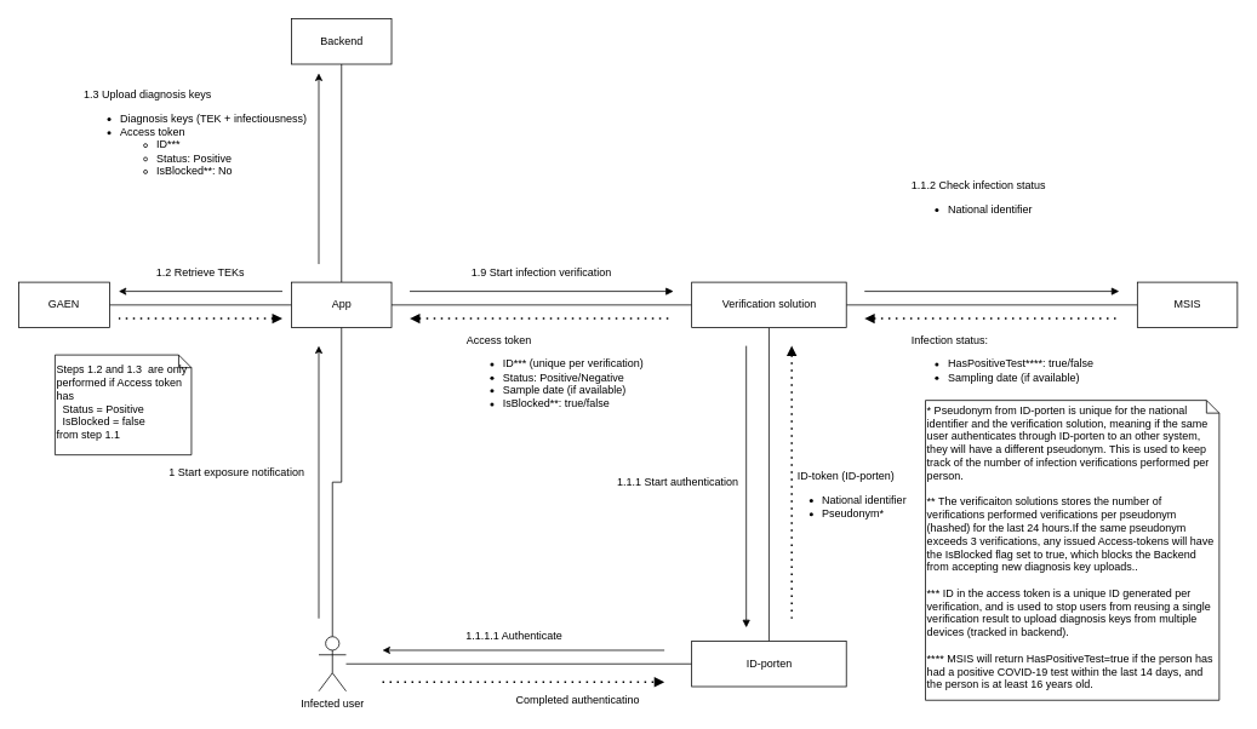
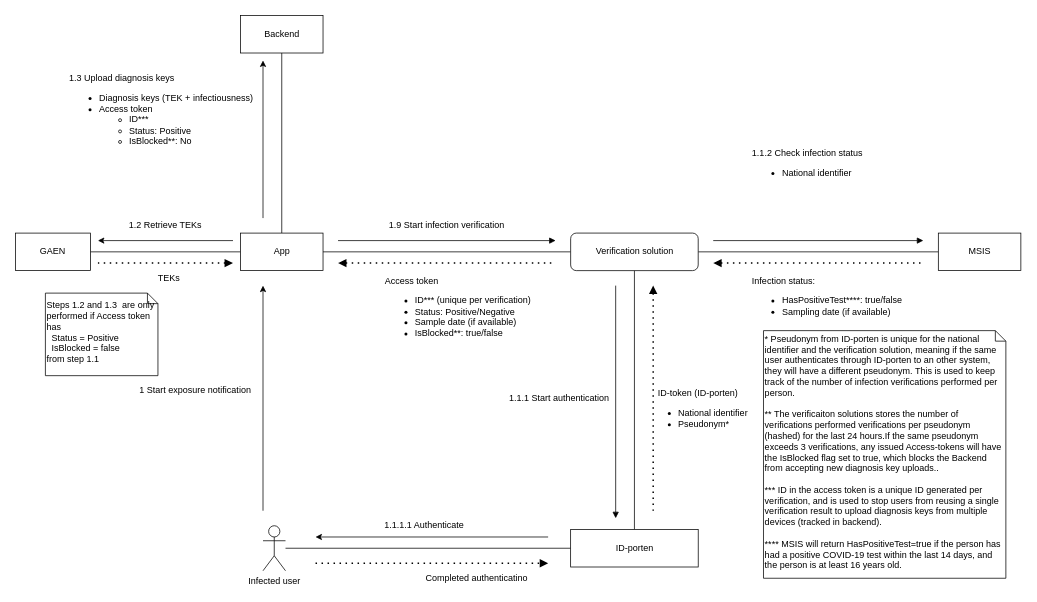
- <mxCell id="8" value="Verification solution" style="html=1;" parent="1" vertex="1"><mxGeometry x="760" y="310" width="170" height="50" as="geometry" /></mxCell>
+ <mxCell id="8" value="Verification solution" style="html=1;rounded=1;" parent="1" vertex="1"><mxGeometry x="760" y="310" width="170" height="50" as="geometry" /></mxCell>
+ <mxCell id="39" value="TEKs" style="text;html=1;strokeColor=none;fillColor=none;align=center;verticalAlign=middle;whiteSpace=wrap;rounded=0;" parent="1" vertex="1"><mxGeometry x="160" y="360" width="130" height="20" as="geometry" /></mxCell>
- <mxCell id="10" style="edgeStyle=orthogonalEdgeStyle;rounded=0;orthogonalLoop=1;jettySize=auto;html=1;startArrow=none;startFill=0;endArrow=none;endFill=0;" parent="1" source="11" target="5" edge="1"><mxGeometry relative="1" as="geometry" /></mxCell>
